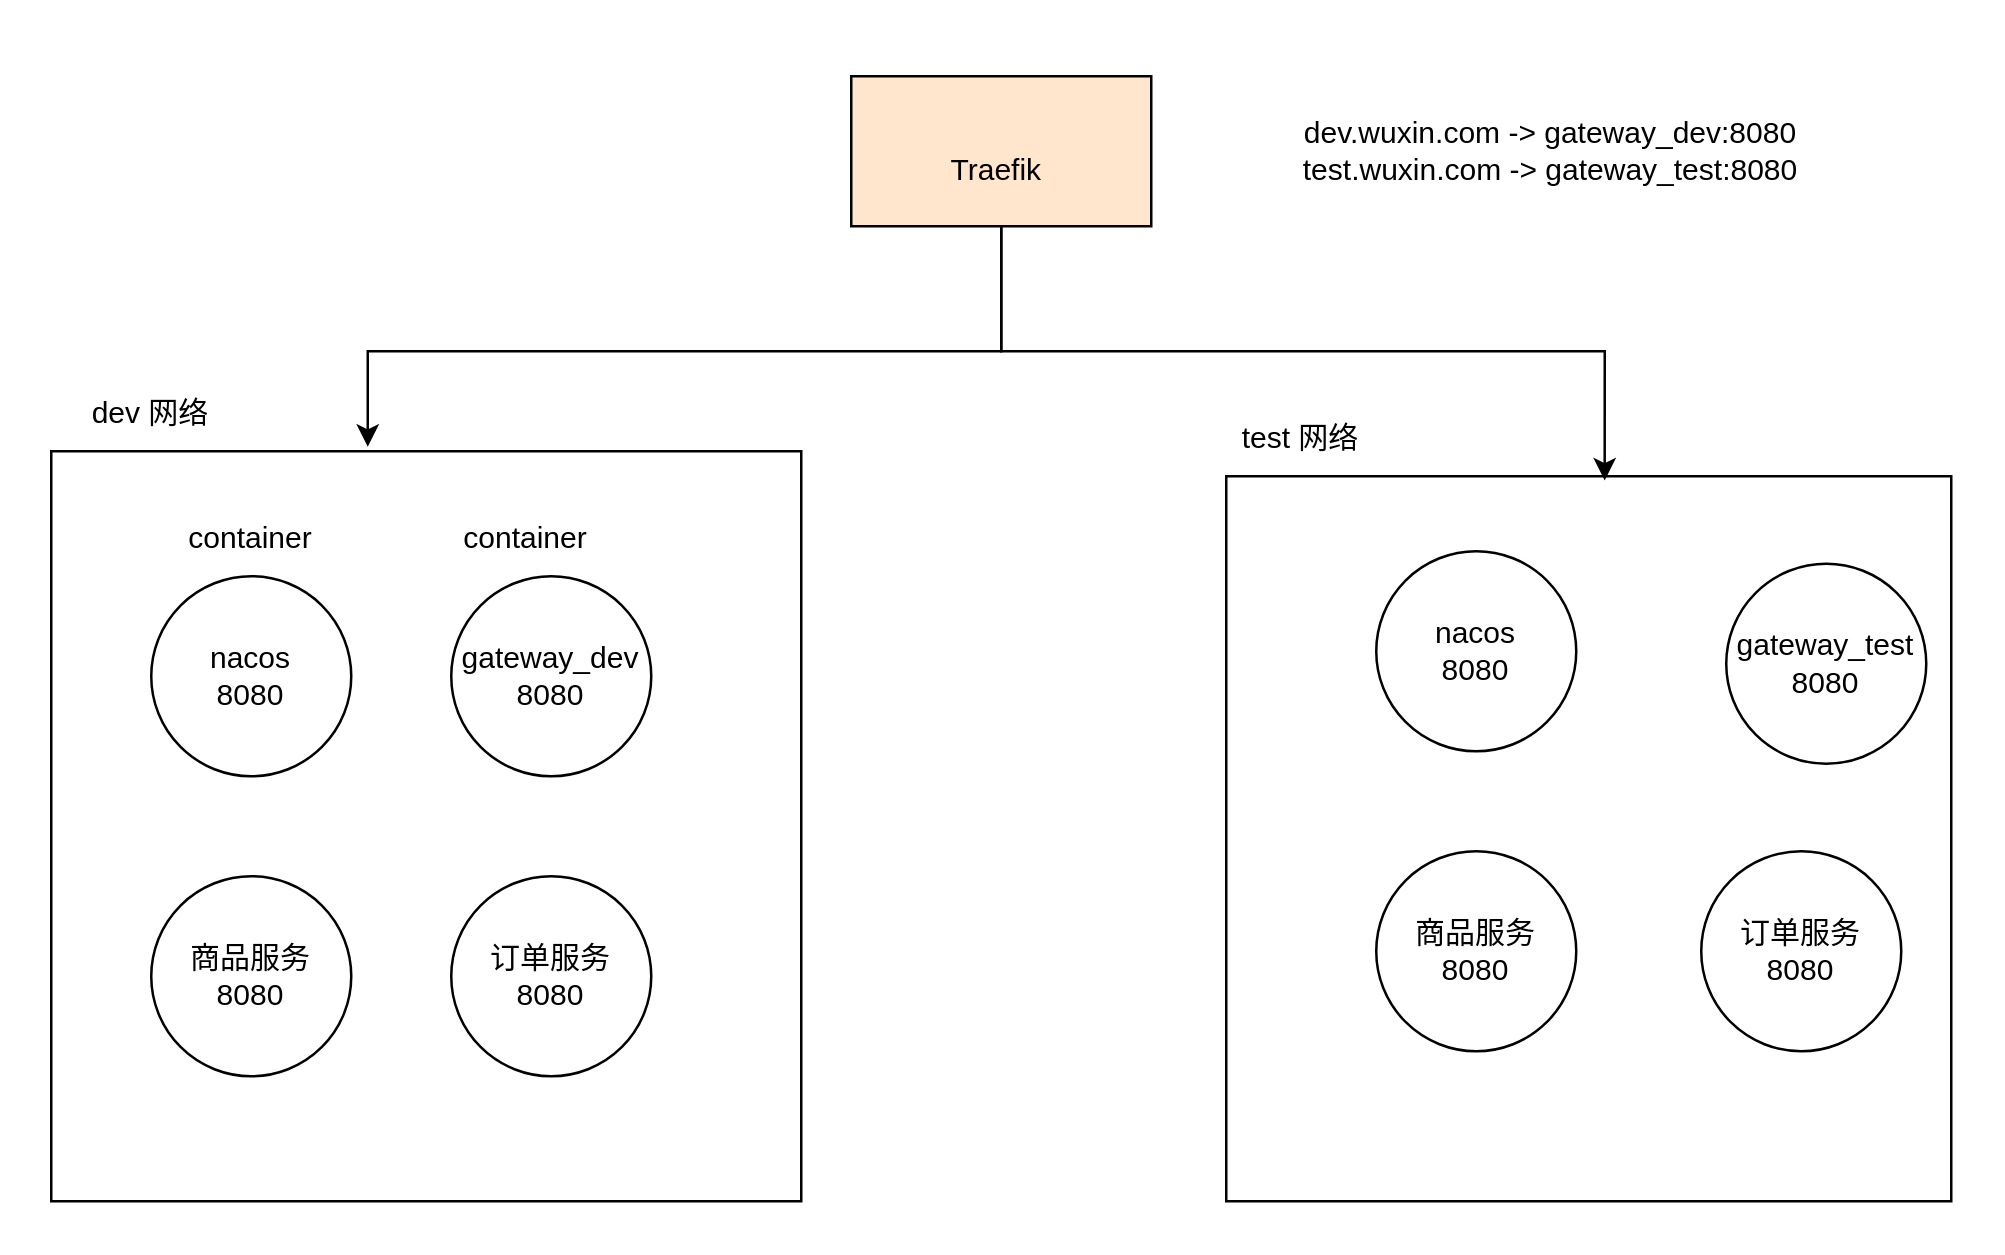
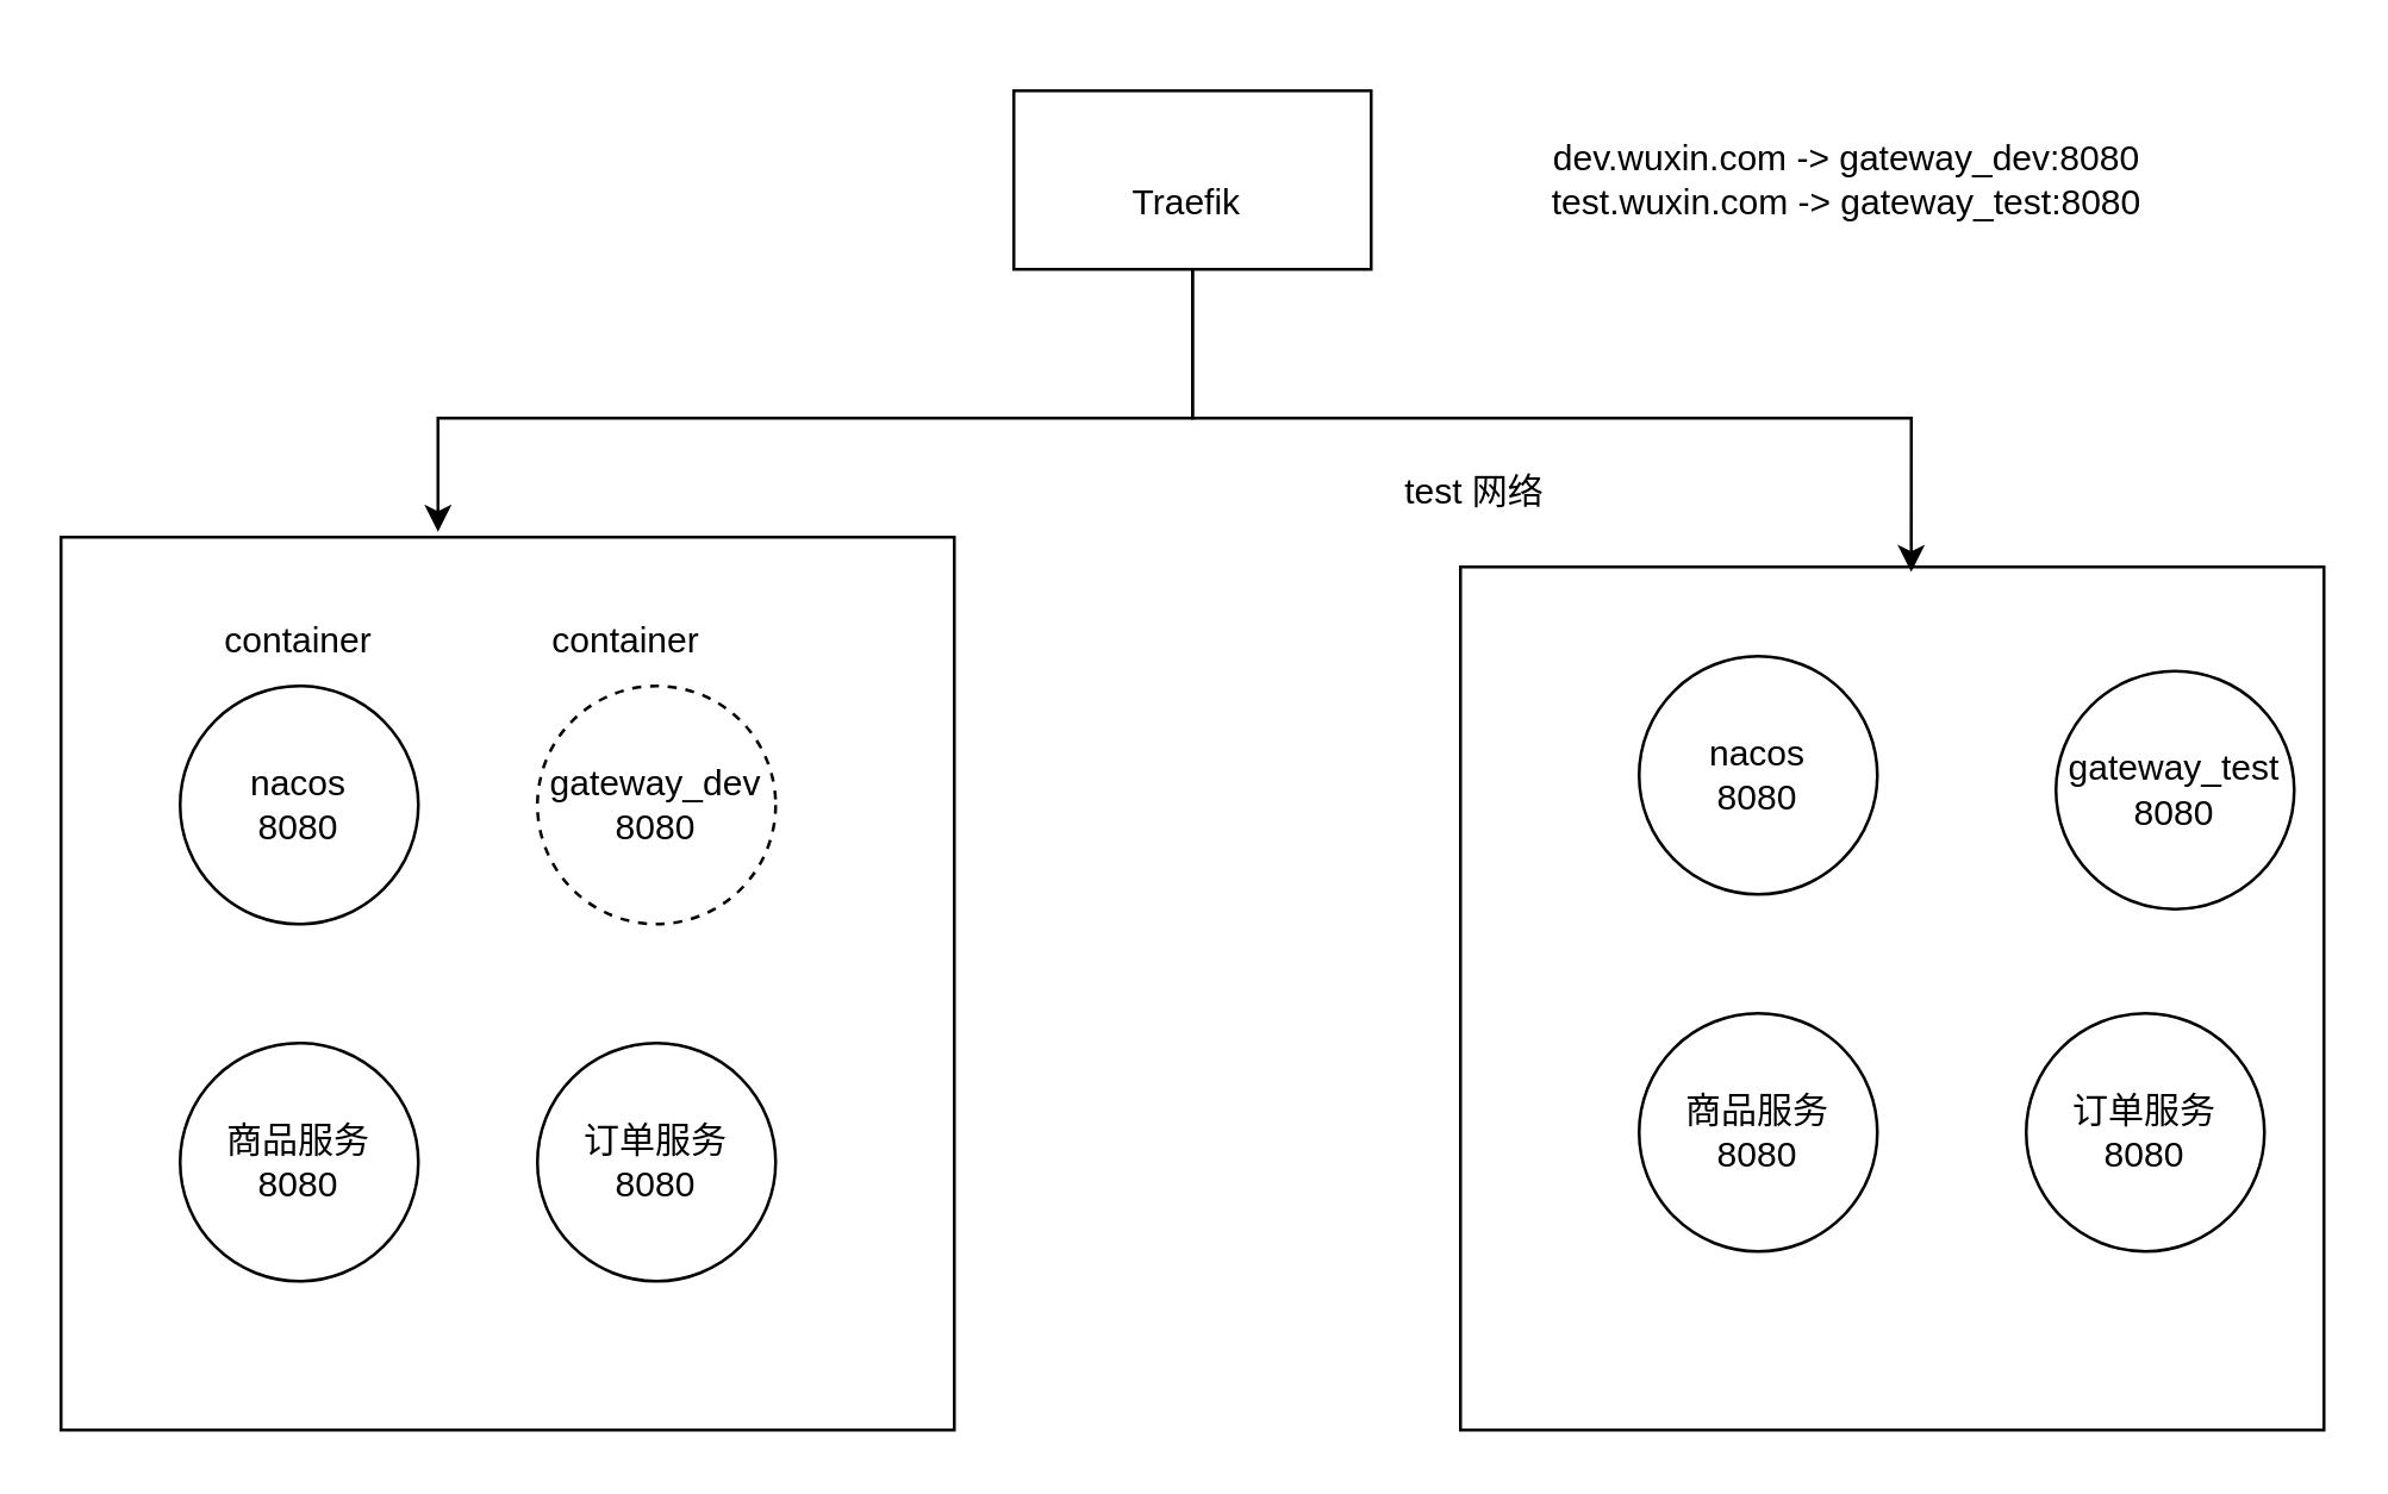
- <mxCell id="2" value="&lt;div&gt;&lt;br&gt;&lt;/div&gt;&lt;div&gt;Traefik&amp;nbsp;&lt;/div&gt;" style="rounded=0;whiteSpace=wrap;html=1;fillColor=#ffe6cc;" vertex="1" parent="1"><mxGeometry x="340" y="30" width="120" height="60" as="geometry" /></mxCell>
+ <mxCell id="2" value="&lt;div&gt;&lt;br&gt;&lt;/div&gt;&lt;div&gt;Traefik&amp;nbsp;&lt;/div&gt;" style="rounded=0;whiteSpace=wrap;html=1;" vertex="1" parent="1"><mxGeometry x="340" y="30" width="120" height="60" as="geometry" /></mxCell>
- <mxCell id="5" value="dev 网络" style="text;html=1;align=center;verticalAlign=middle;whiteSpace=wrap;rounded=0;" vertex="1" parent="1"><mxGeometry x="30" y="150" width="60" height="30" as="geometry" /></mxCell>
- <mxCell id="6" value="test 网络" style="text;html=1;align=center;verticalAlign=middle;whiteSpace=wrap;rounded=0;" vertex="1" parent="1"><mxGeometry x="490" y="160" width="60" height="30" as="geometry" /></mxCell>
+ <mxCell id="6" value="test 网络" style="text;html=1;align=center;verticalAlign=middle;whiteSpace=wrap;rounded=0;" vertex="1" parent="1"><mxGeometry x="465" y="150" width="60" height="30" as="geometry" /></mxCell>
- <mxCell id="12" value="gateway_dev&lt;br&gt;8080" style="ellipse;whiteSpace=wrap;html=1;aspect=fixed;" vertex="1" parent="1"><mxGeometry x="180" y="230" width="80" height="80" as="geometry" /></mxCell>
+ <mxCell id="12" value="gateway_dev&lt;br&gt;8080" style="ellipse;whiteSpace=wrap;html=1;aspect=fixed;dashed=1;" vertex="1" parent="1"><mxGeometry x="180" y="230" width="80" height="80" as="geometry" /></mxCell>
